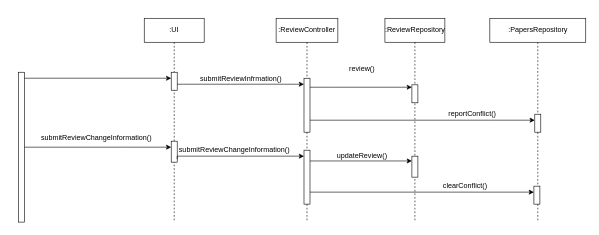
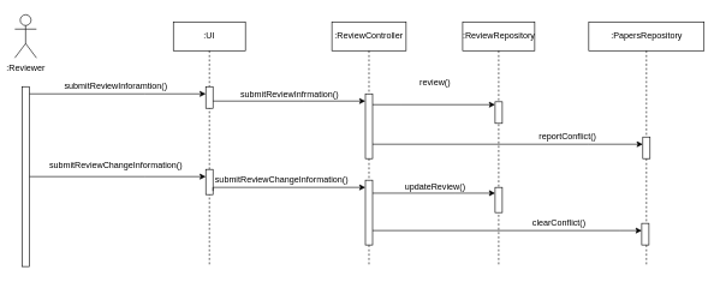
+ <mxCell id="4" style="shape=umlActor;verticalLabelPosition=bottom;labelBackgroundColor=#ffffff;verticalAlign=top;html=1;outlineConnect=0;" value=":Reviewer" parent="1" vertex="1"><mxGeometry width="30" as="geometry" x="20" y="20" height="60" /></mxCell>
+ <mxCell id="11" style="text;html=1;align=center;verticalAlign=middle;resizable=0;points=[];autosize=1;" value="submitReviewInforamtion()" parent="1" vertex="1"><mxGeometry width="160" as="geometry" x="80" y="110" height="20" /></mxCell>
